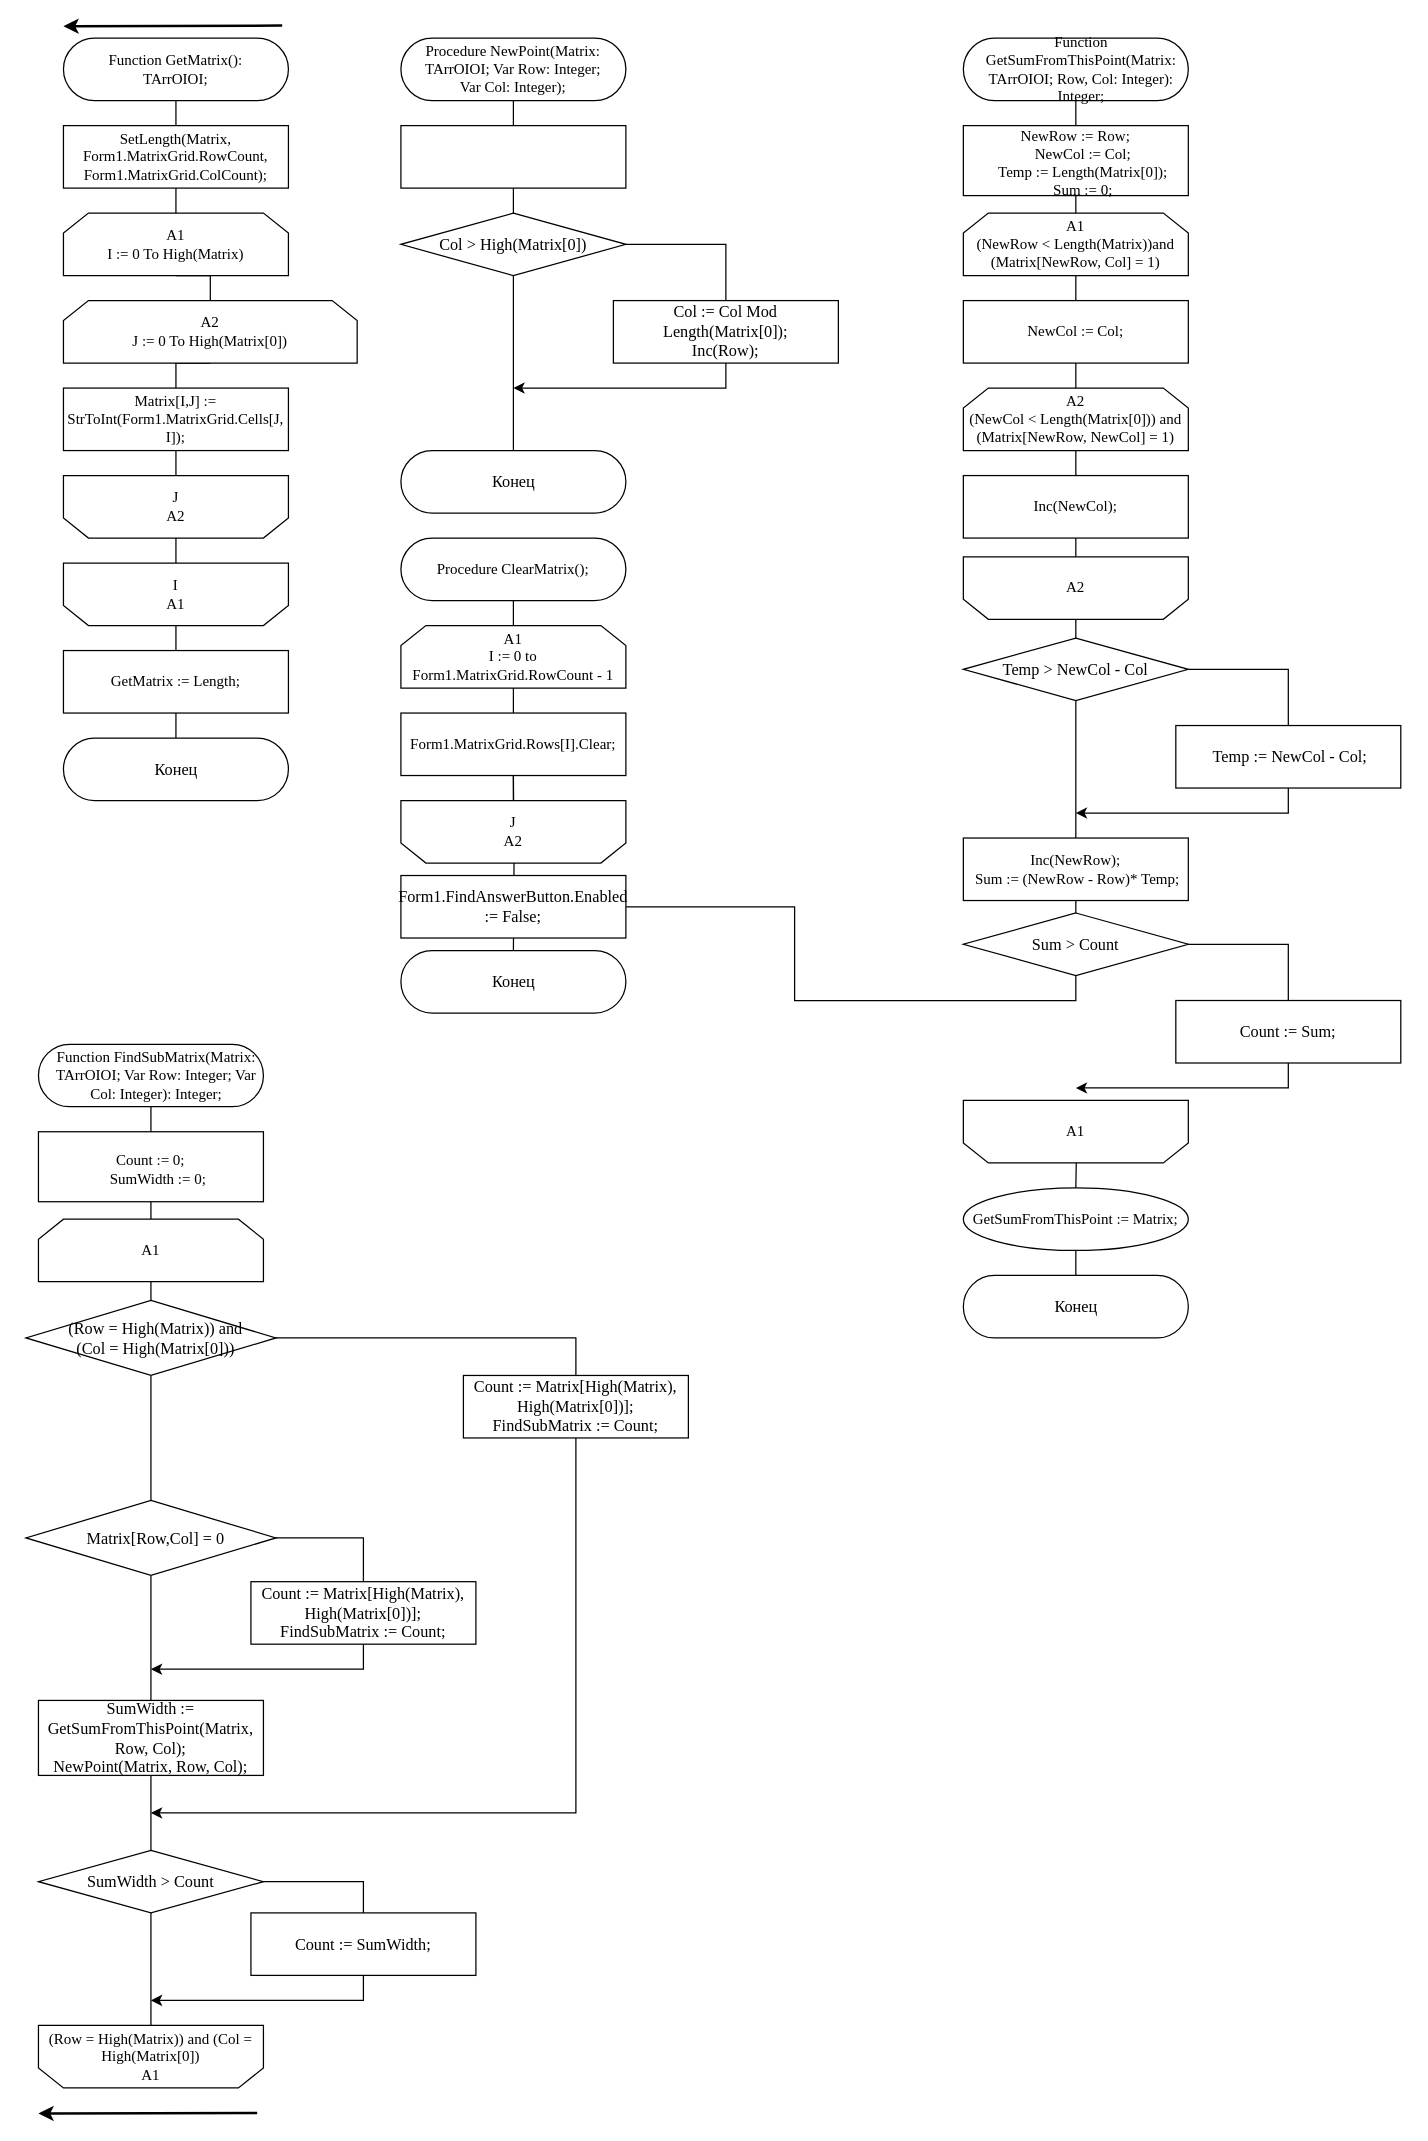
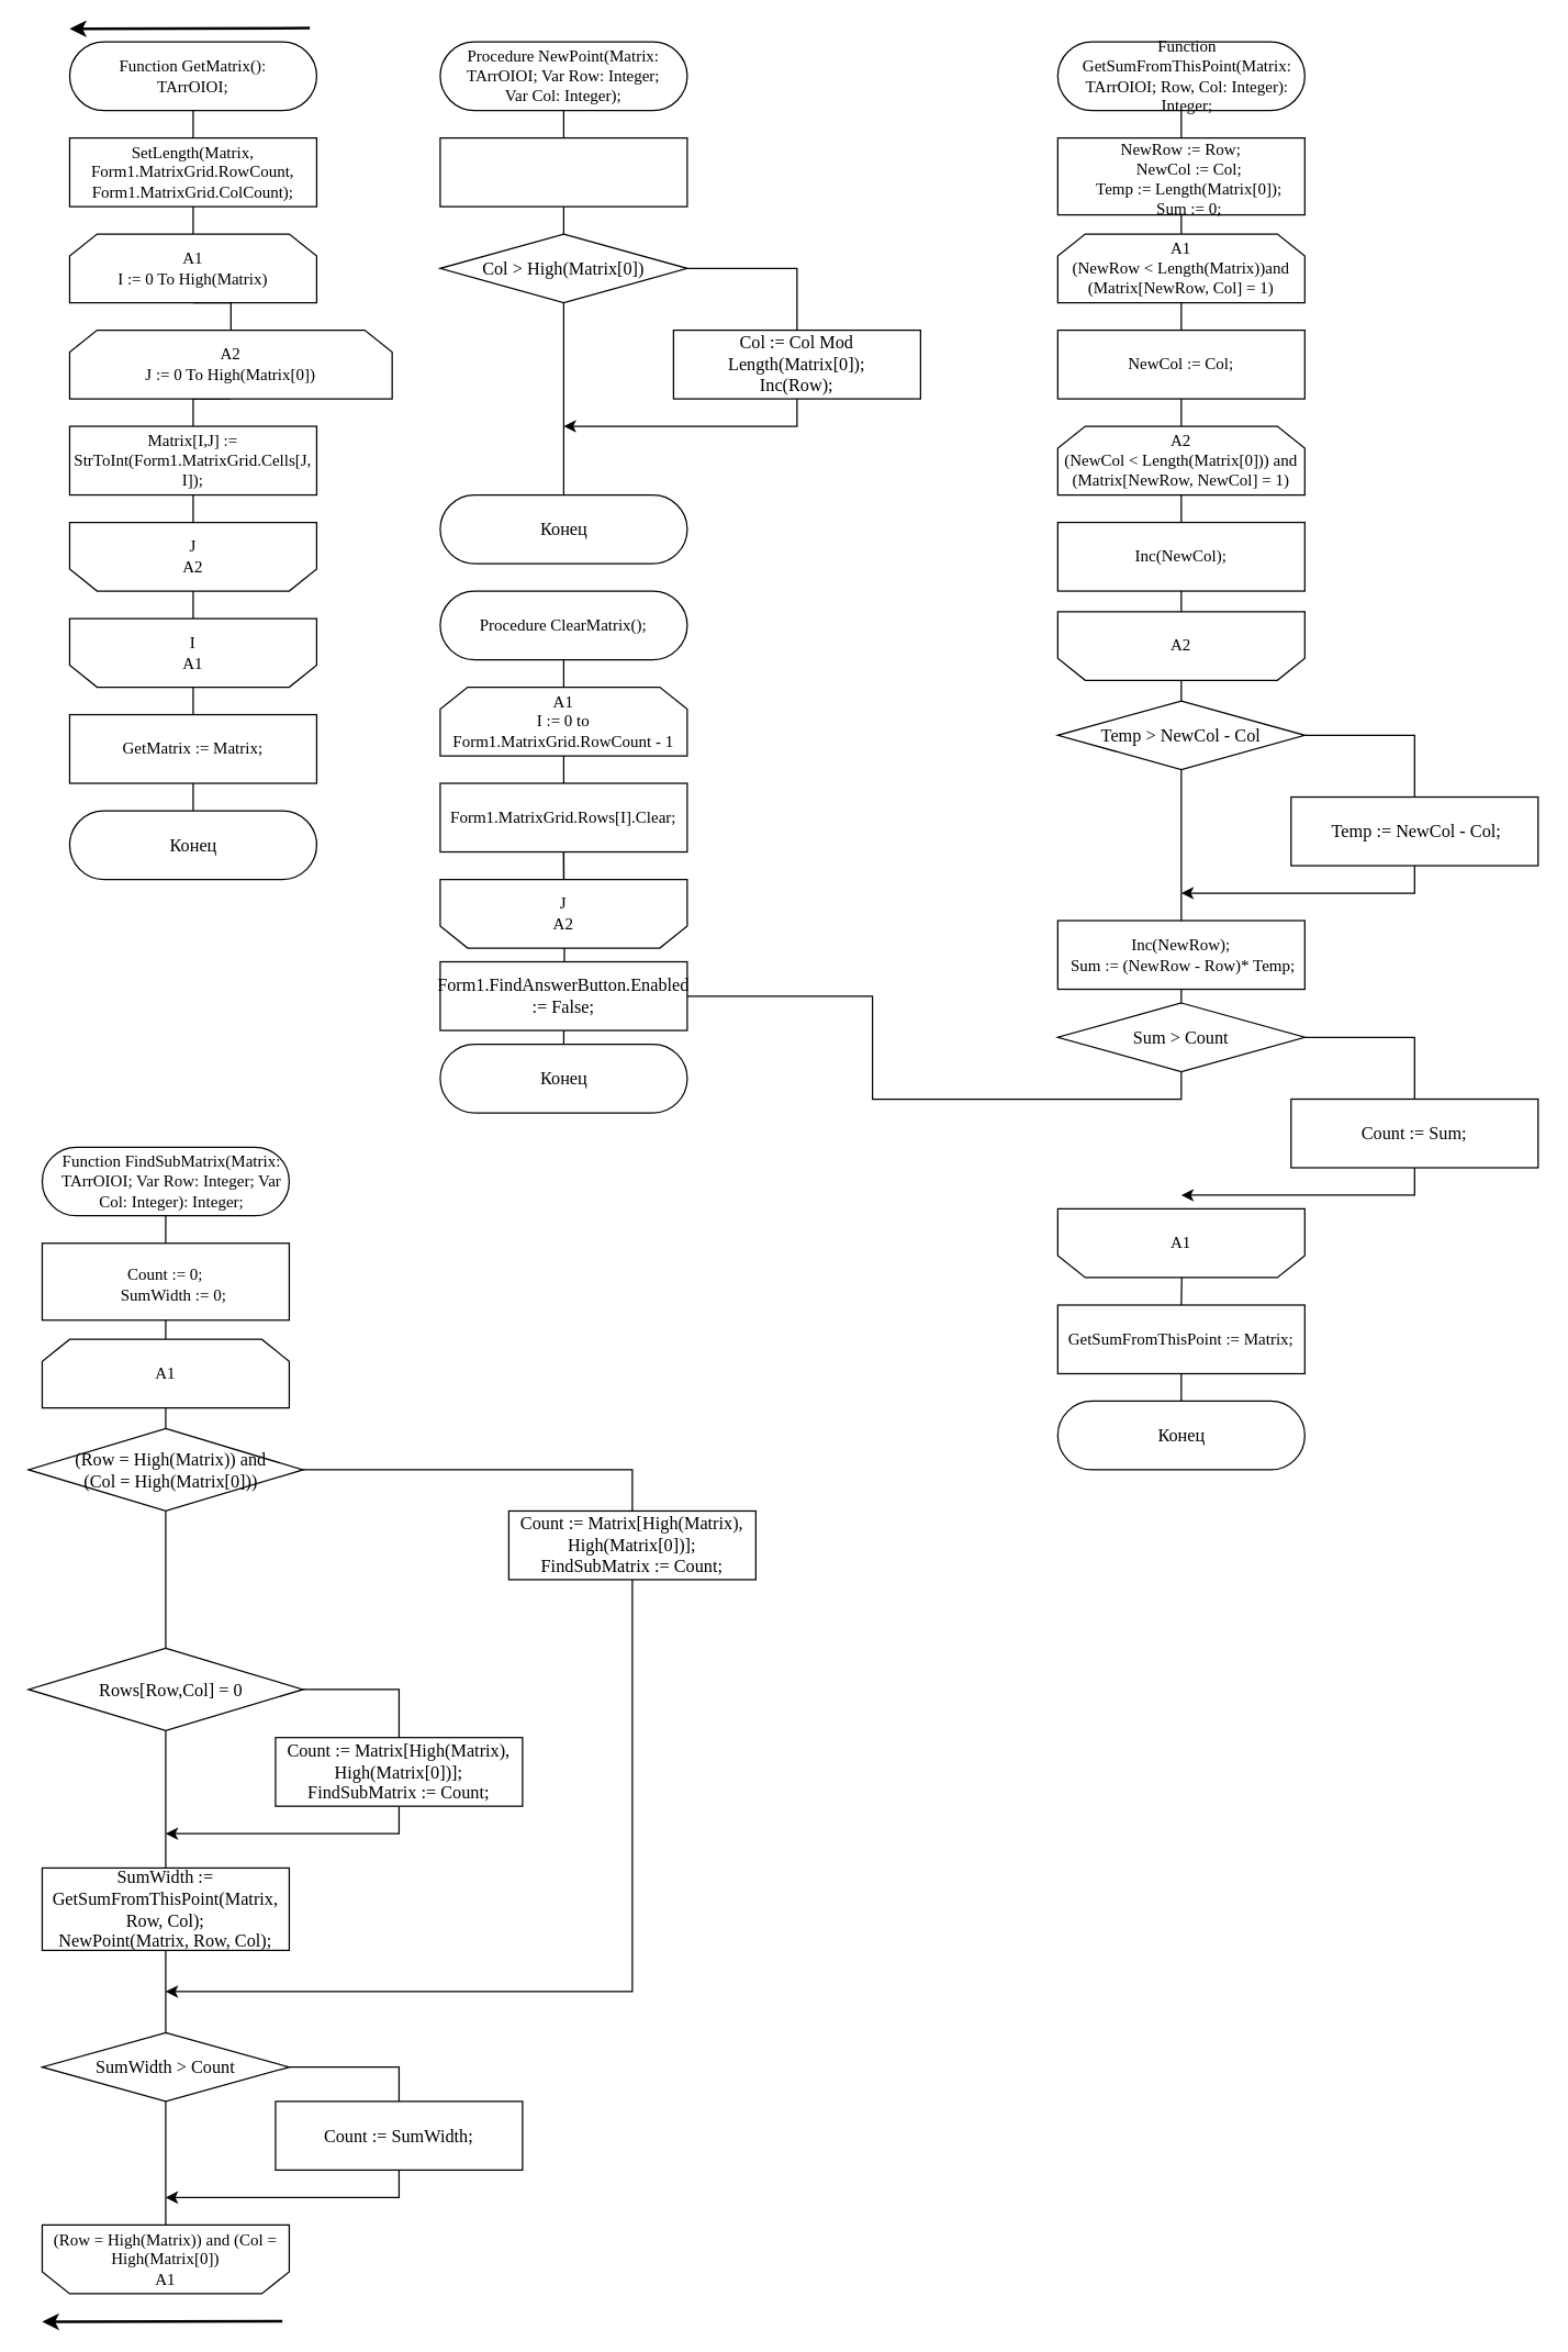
- <mxCell id="22" value="&lt;font style=&quot;font-size: 12px;&quot;&gt;GetMatrix := Length;&lt;/font&gt;" style="whiteSpace=wrap;html=1;fontSize=11;fontFamily=Times New Roman;" parent="1" vertex="1"><mxGeometry x="50" y="520" width="180" height="50" as="geometry" /></mxCell>
+ <mxCell id="22" value="&lt;font style=&quot;font-size: 12px;&quot;&gt;GetMatrix := Matrix;&lt;/font&gt;" style="whiteSpace=wrap;html=1;fontSize=11;fontFamily=Times New Roman;" parent="1" vertex="1"><mxGeometry x="50" y="520" width="180" height="50" as="geometry" /></mxCell>
- <mxCell id="50" value="&lt;font style=&quot;font-size: 12px;&quot;&gt;GetSumFromThisPoint := Matrix;&lt;/font&gt;" style="ellipse;whiteSpace=wrap;html=1;fontSize=11;fontFamily=Times New Roman;" parent="1" vertex="1"><mxGeometry x="770" y="950" width="180" height="50" as="geometry" /></mxCell>
+ <mxCell id="50" value="&lt;font style=&quot;font-size: 12px;&quot;&gt;GetSumFromThisPoint := Matrix;&lt;/font&gt;" style="whiteSpace=wrap;html=1;fontSize=11;fontFamily=Times New Roman;" parent="1" vertex="1"><mxGeometry x="770" y="950" width="180" height="50" as="geometry" /></mxCell>
- <mxCell id="93" value="Matrix[Row,Col] = 0" style="text;html=1;strokeColor=none;fillColor=none;align=center;verticalAlign=middle;whiteSpace=wrap;rounded=0;fontSize=13;fontFamily=Times New Roman;" parent="1" vertex="1"><mxGeometry x="44.38" y="1215" width="160" height="30" as="geometry" /></mxCell>
+ <mxCell id="93" value="Rows[Row,Col] = 0" style="text;html=1;strokeColor=none;fillColor=none;align=center;verticalAlign=middle;whiteSpace=wrap;rounded=0;fontSize=13;fontFamily=Times New Roman;" parent="1" vertex="1"><mxGeometry x="44.38" y="1215" width="160" height="30" as="geometry" /></mxCell>
